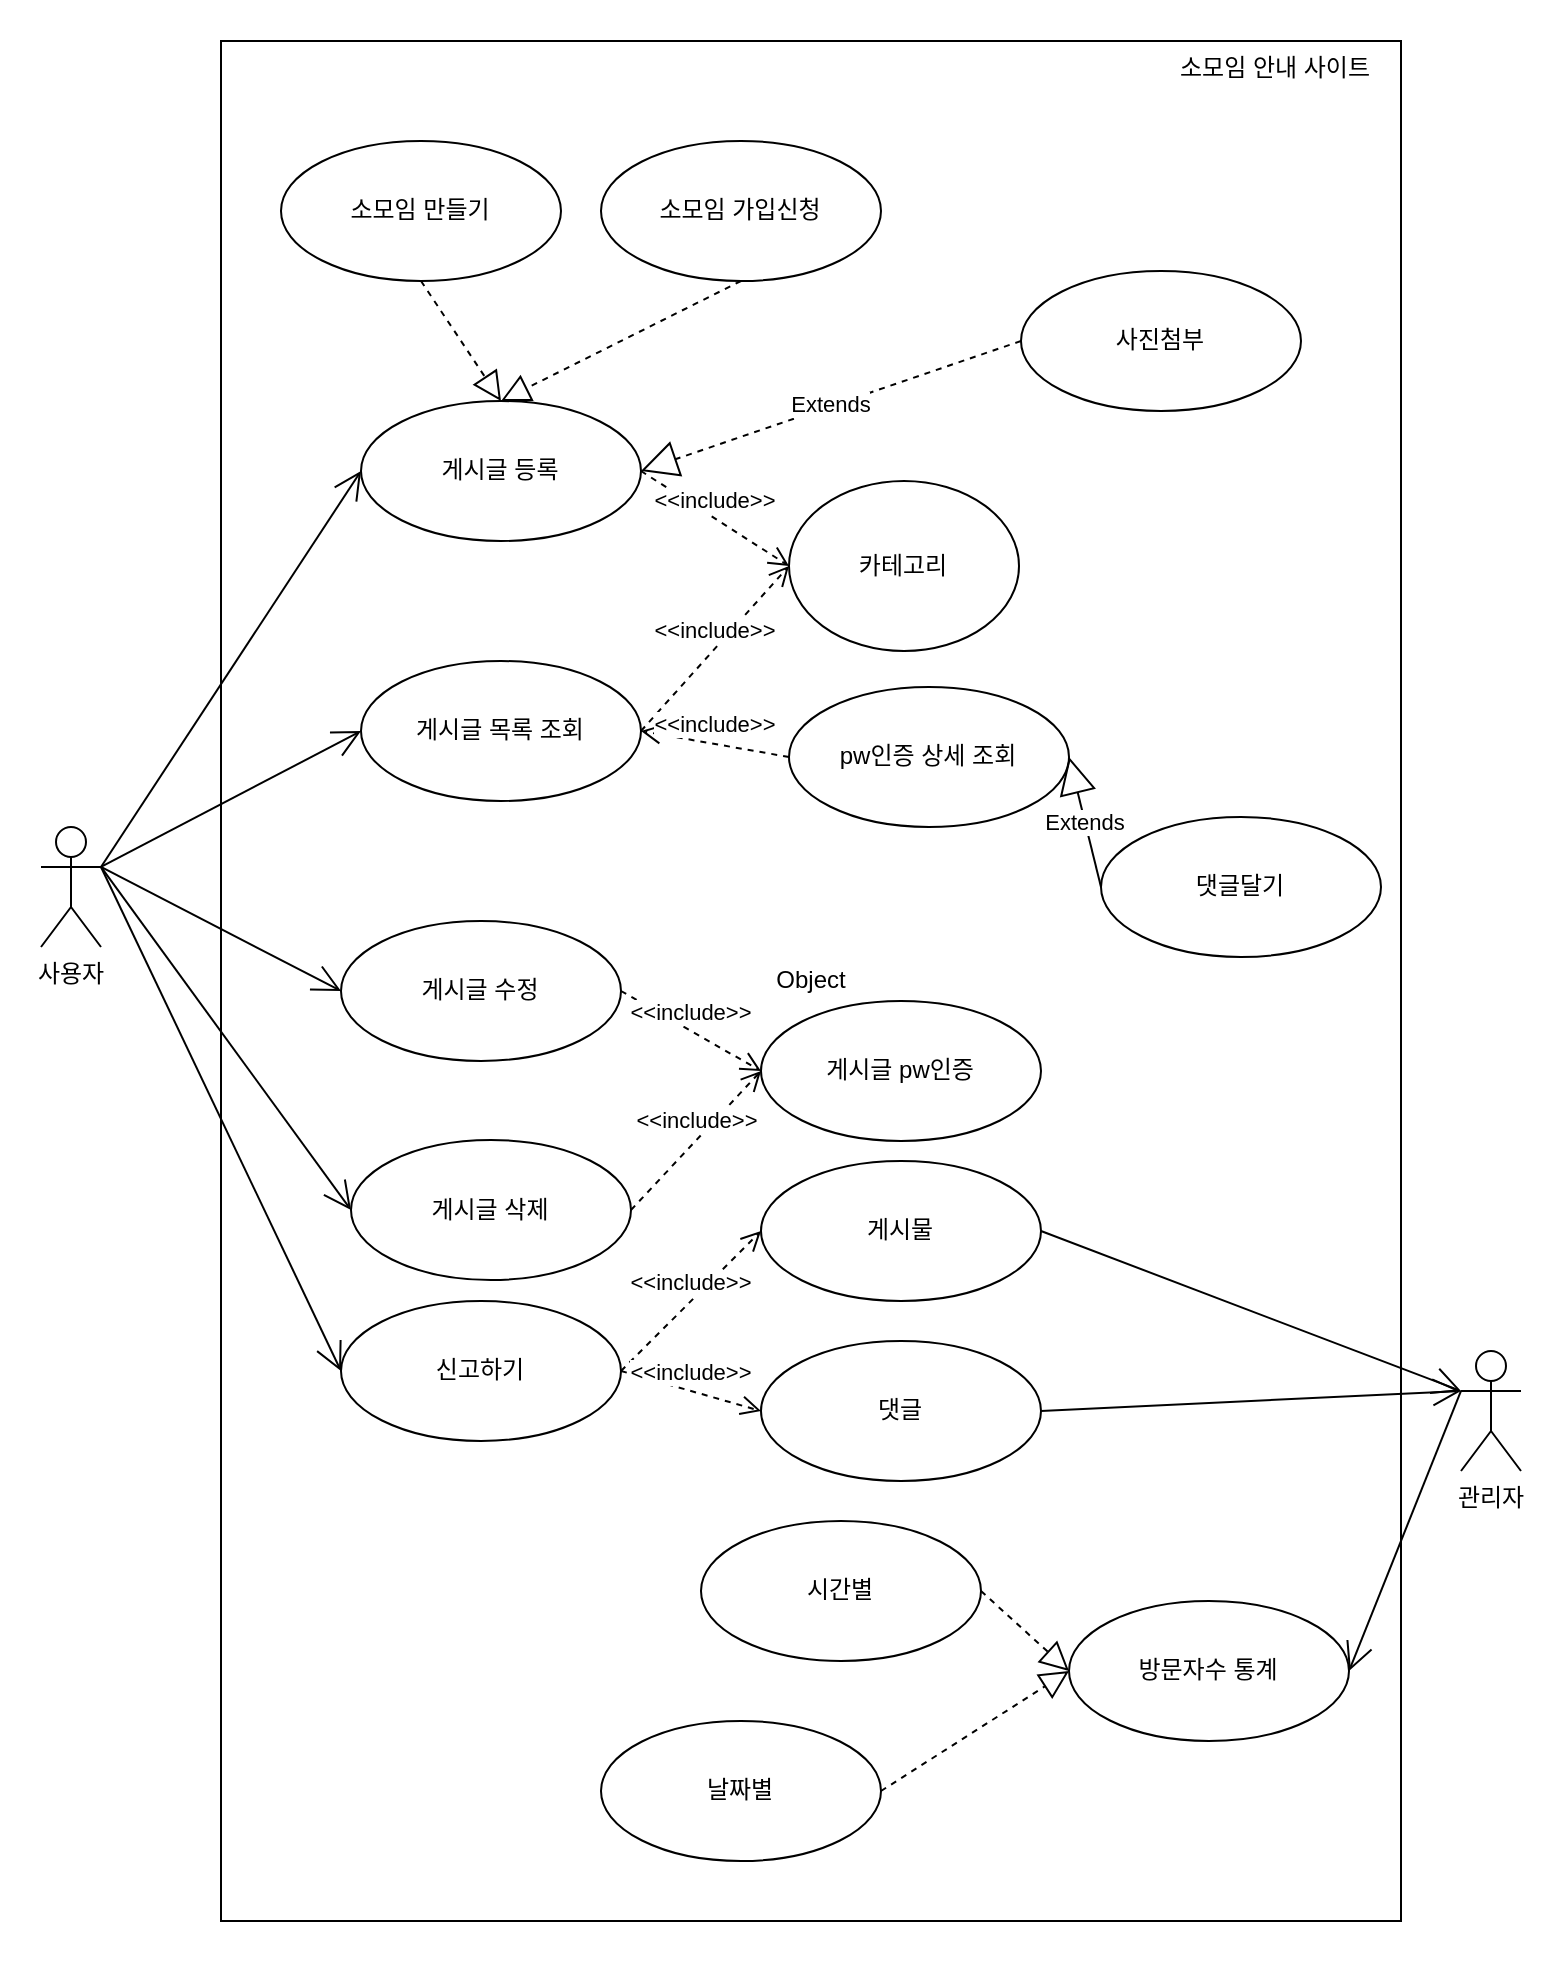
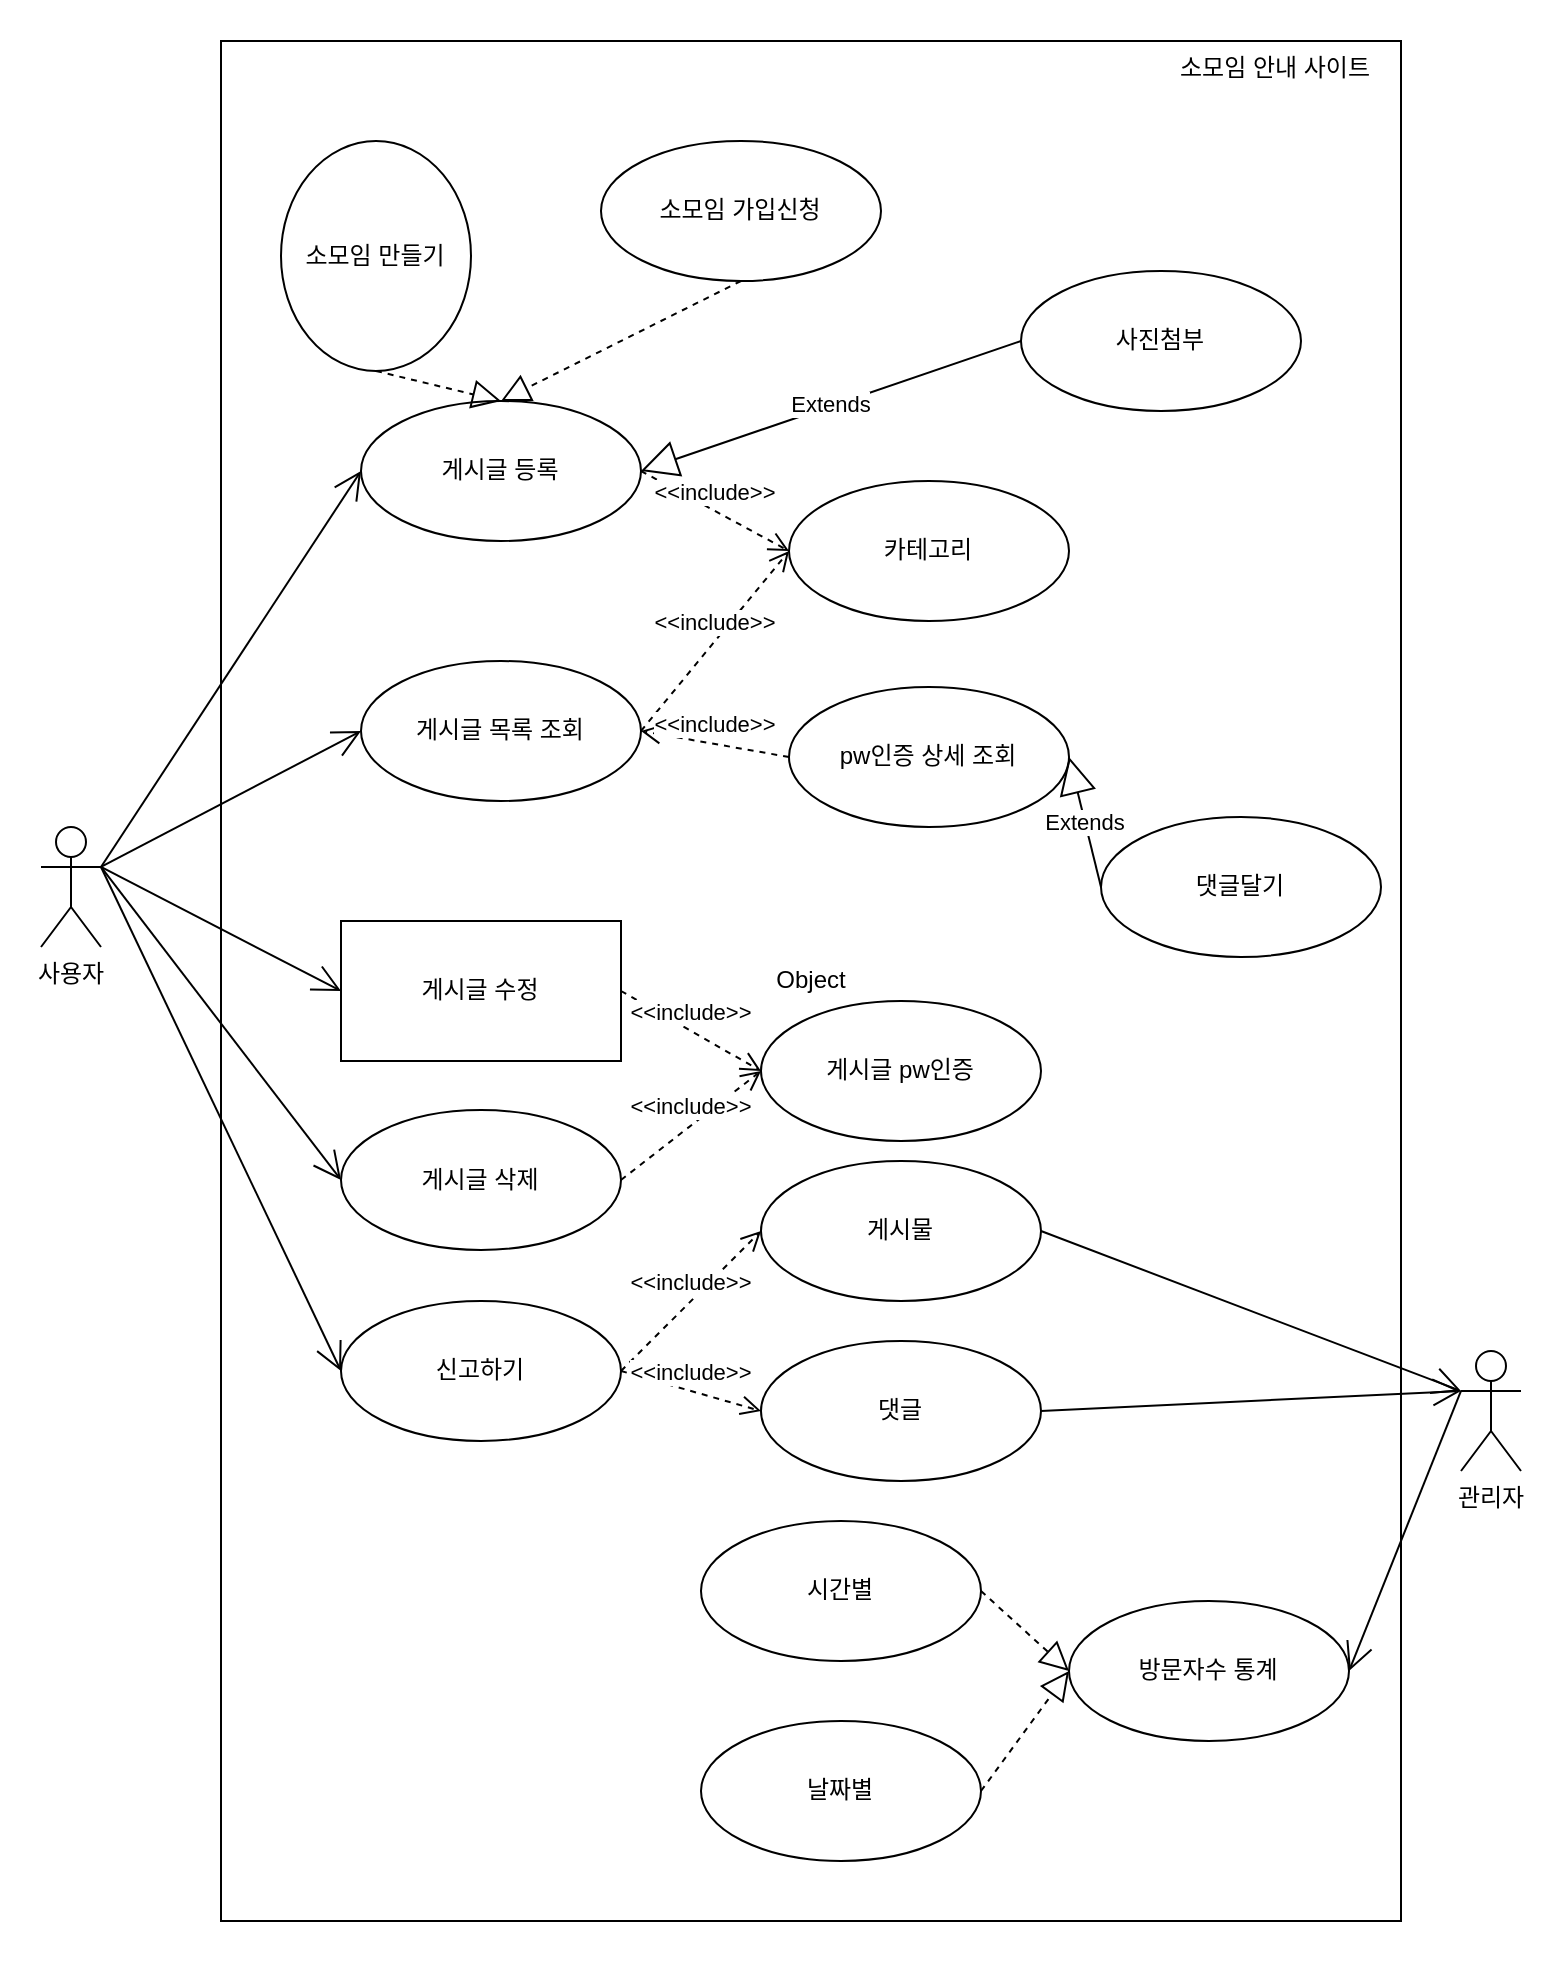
- <mxCell id="18" value="소모임 만들기" style="ellipse;whiteSpace=wrap;html=1;" vertex="1" parent="1"><mxGeometry x="140" y="70" width="140" height="70" as="geometry" /></mxCell>
+ <mxCell id="18" value="소모임 만들기" style="ellipse;whiteSpace=wrap;html=1;" vertex="1" parent="1"><mxGeometry x="140" y="70" width="95" height="115" as="geometry" /></mxCell>
- <mxCell id="29" value="Extends" style="endArrow=block;endSize=16;endFill=0;html=1;rounded=0;exitX=0;exitY=0.5;exitDx=0;exitDy=0;entryX=1;entryY=0.5;entryDx=0;entryDy=0;dashed=1;" edge="1" parent="1" source="9" target="5"><mxGeometry width="160" relative="1" as="geometry"><mxPoint x="260" y="390" as="sourcePoint" /><mxPoint x="420" y="390" as="targetPoint" /></mxGeometry></mxCell>
+ <mxCell id="29" value="Extends" style="endArrow=block;endSize=16;endFill=0;html=1;rounded=0;exitX=0;exitY=0.5;exitDx=0;exitDy=0;entryX=1;entryY=0.5;entryDx=0;entryDy=0;" edge="1" parent="1" source="9" target="5"><mxGeometry width="160" relative="1" as="geometry"><mxPoint x="260" y="390" as="sourcePoint" /><mxPoint x="420" y="390" as="targetPoint" /></mxGeometry></mxCell>
- <mxCell id="10" value="카테고리" style="ellipse;whiteSpace=wrap;html=1;" vertex="1" parent="1"><mxGeometry x="394" y="240" width="115" height="85" as="geometry" /></mxCell>
+ <mxCell id="10" value="카테고리" style="ellipse;whiteSpace=wrap;html=1;" vertex="1" parent="1"><mxGeometry x="394" y="240" width="140" height="70" as="geometry" /></mxCell>
- <mxCell id="12" value="게시글 수정" style="ellipse;whiteSpace=wrap;html=1;" vertex="1" parent="1"><mxGeometry x="170" y="460" width="140" height="70" as="geometry" /></mxCell>
+ <mxCell id="12" value="게시글 수정" style="whiteSpace=wrap;html=1;rounded=0;" vertex="1" parent="1"><mxGeometry x="170" y="460" width="140" height="70" as="geometry" /></mxCell>
- <mxCell id="14" value="게시글 삭제" style="ellipse;whiteSpace=wrap;html=1;" vertex="1" parent="1"><mxGeometry x="175" y="569.5" width="140" height="70" as="geometry" /></mxCell>
+ <mxCell id="14" value="게시글 삭제" style="ellipse;whiteSpace=wrap;html=1;" vertex="1" parent="1"><mxGeometry x="170" y="554.5" width="140" height="70" as="geometry" /></mxCell>
- <mxCell id="16" value="날짜별" style="ellipse;whiteSpace=wrap;html=1;" vertex="1" parent="1"><mxGeometry x="300" y="860" width="140" height="70" as="geometry" /></mxCell>
+ <mxCell id="16" value="날짜별" style="ellipse;whiteSpace=wrap;html=1;" vertex="1" parent="1"><mxGeometry x="350" y="860" width="140" height="70" as="geometry" /></mxCell>
